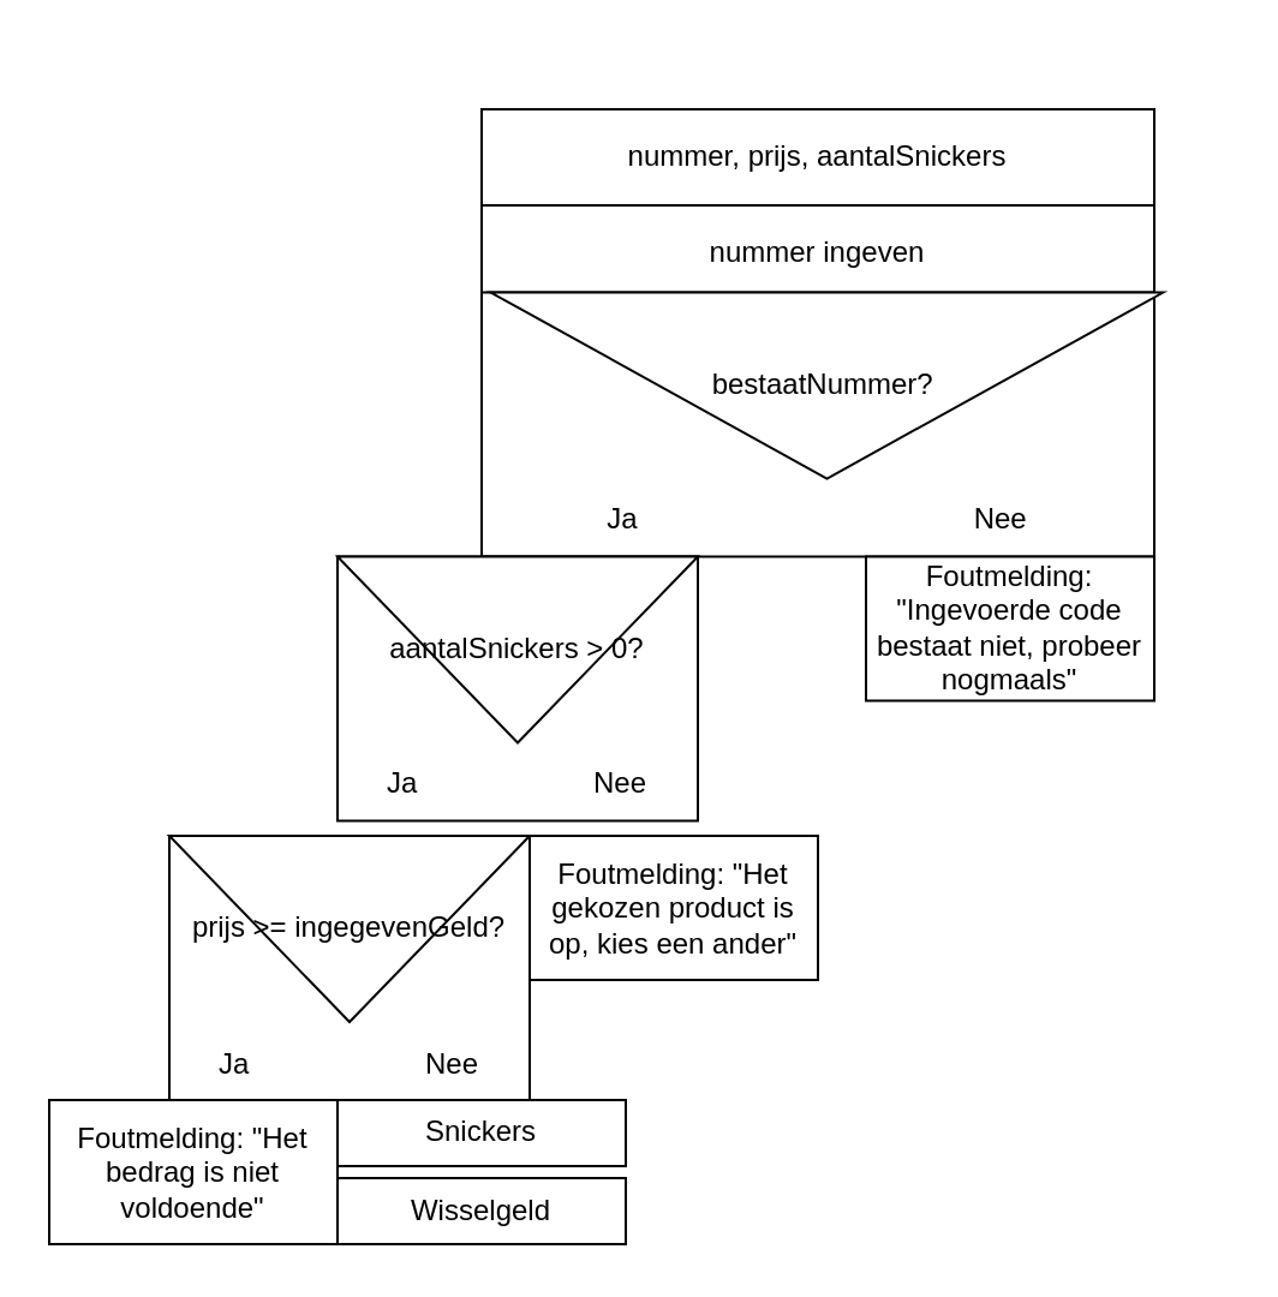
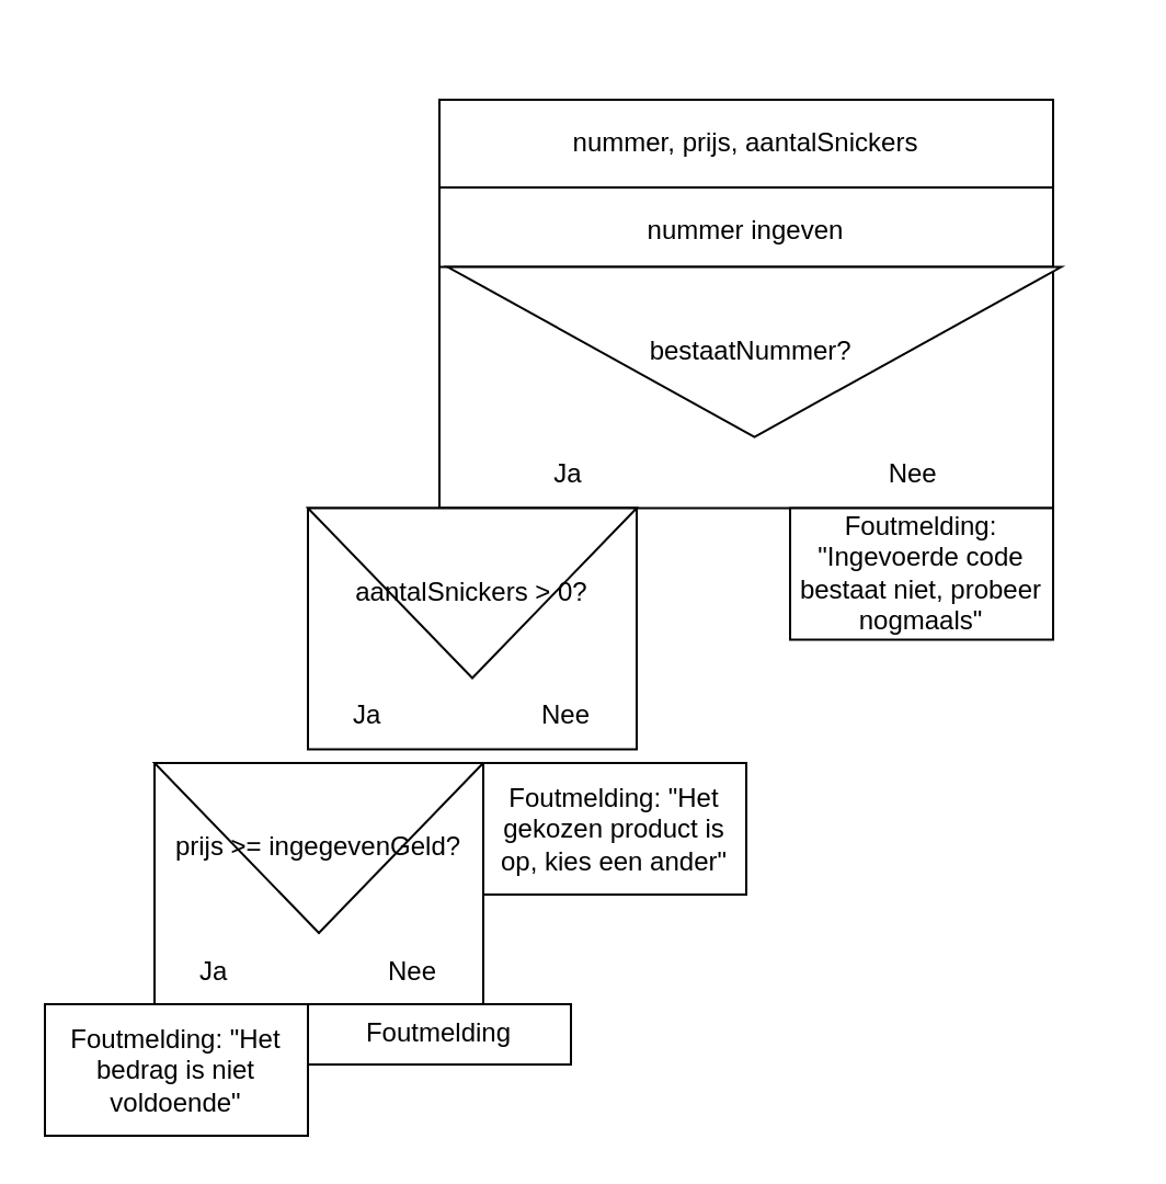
- <mxCell id="15" value="Snickers" style="rounded=0;whiteSpace=wrap;html=1;" vertex="1" parent="1"><mxGeometry x="140" y="457.5" width="120" height="27.5" as="geometry" /></mxCell>
+ <mxCell id="15" value="Foutmelding" style="rounded=0;whiteSpace=wrap;html=1;" vertex="1" parent="1"><mxGeometry x="140" y="457.5" width="120" height="27.5" as="geometry" /></mxCell>
- <mxCell id="16" value="Wisselgeld" style="rounded=0;whiteSpace=wrap;html=1;" vertex="1" parent="1"><mxGeometry x="140" y="490" width="120" height="27.5" as="geometry" /></mxCell>
